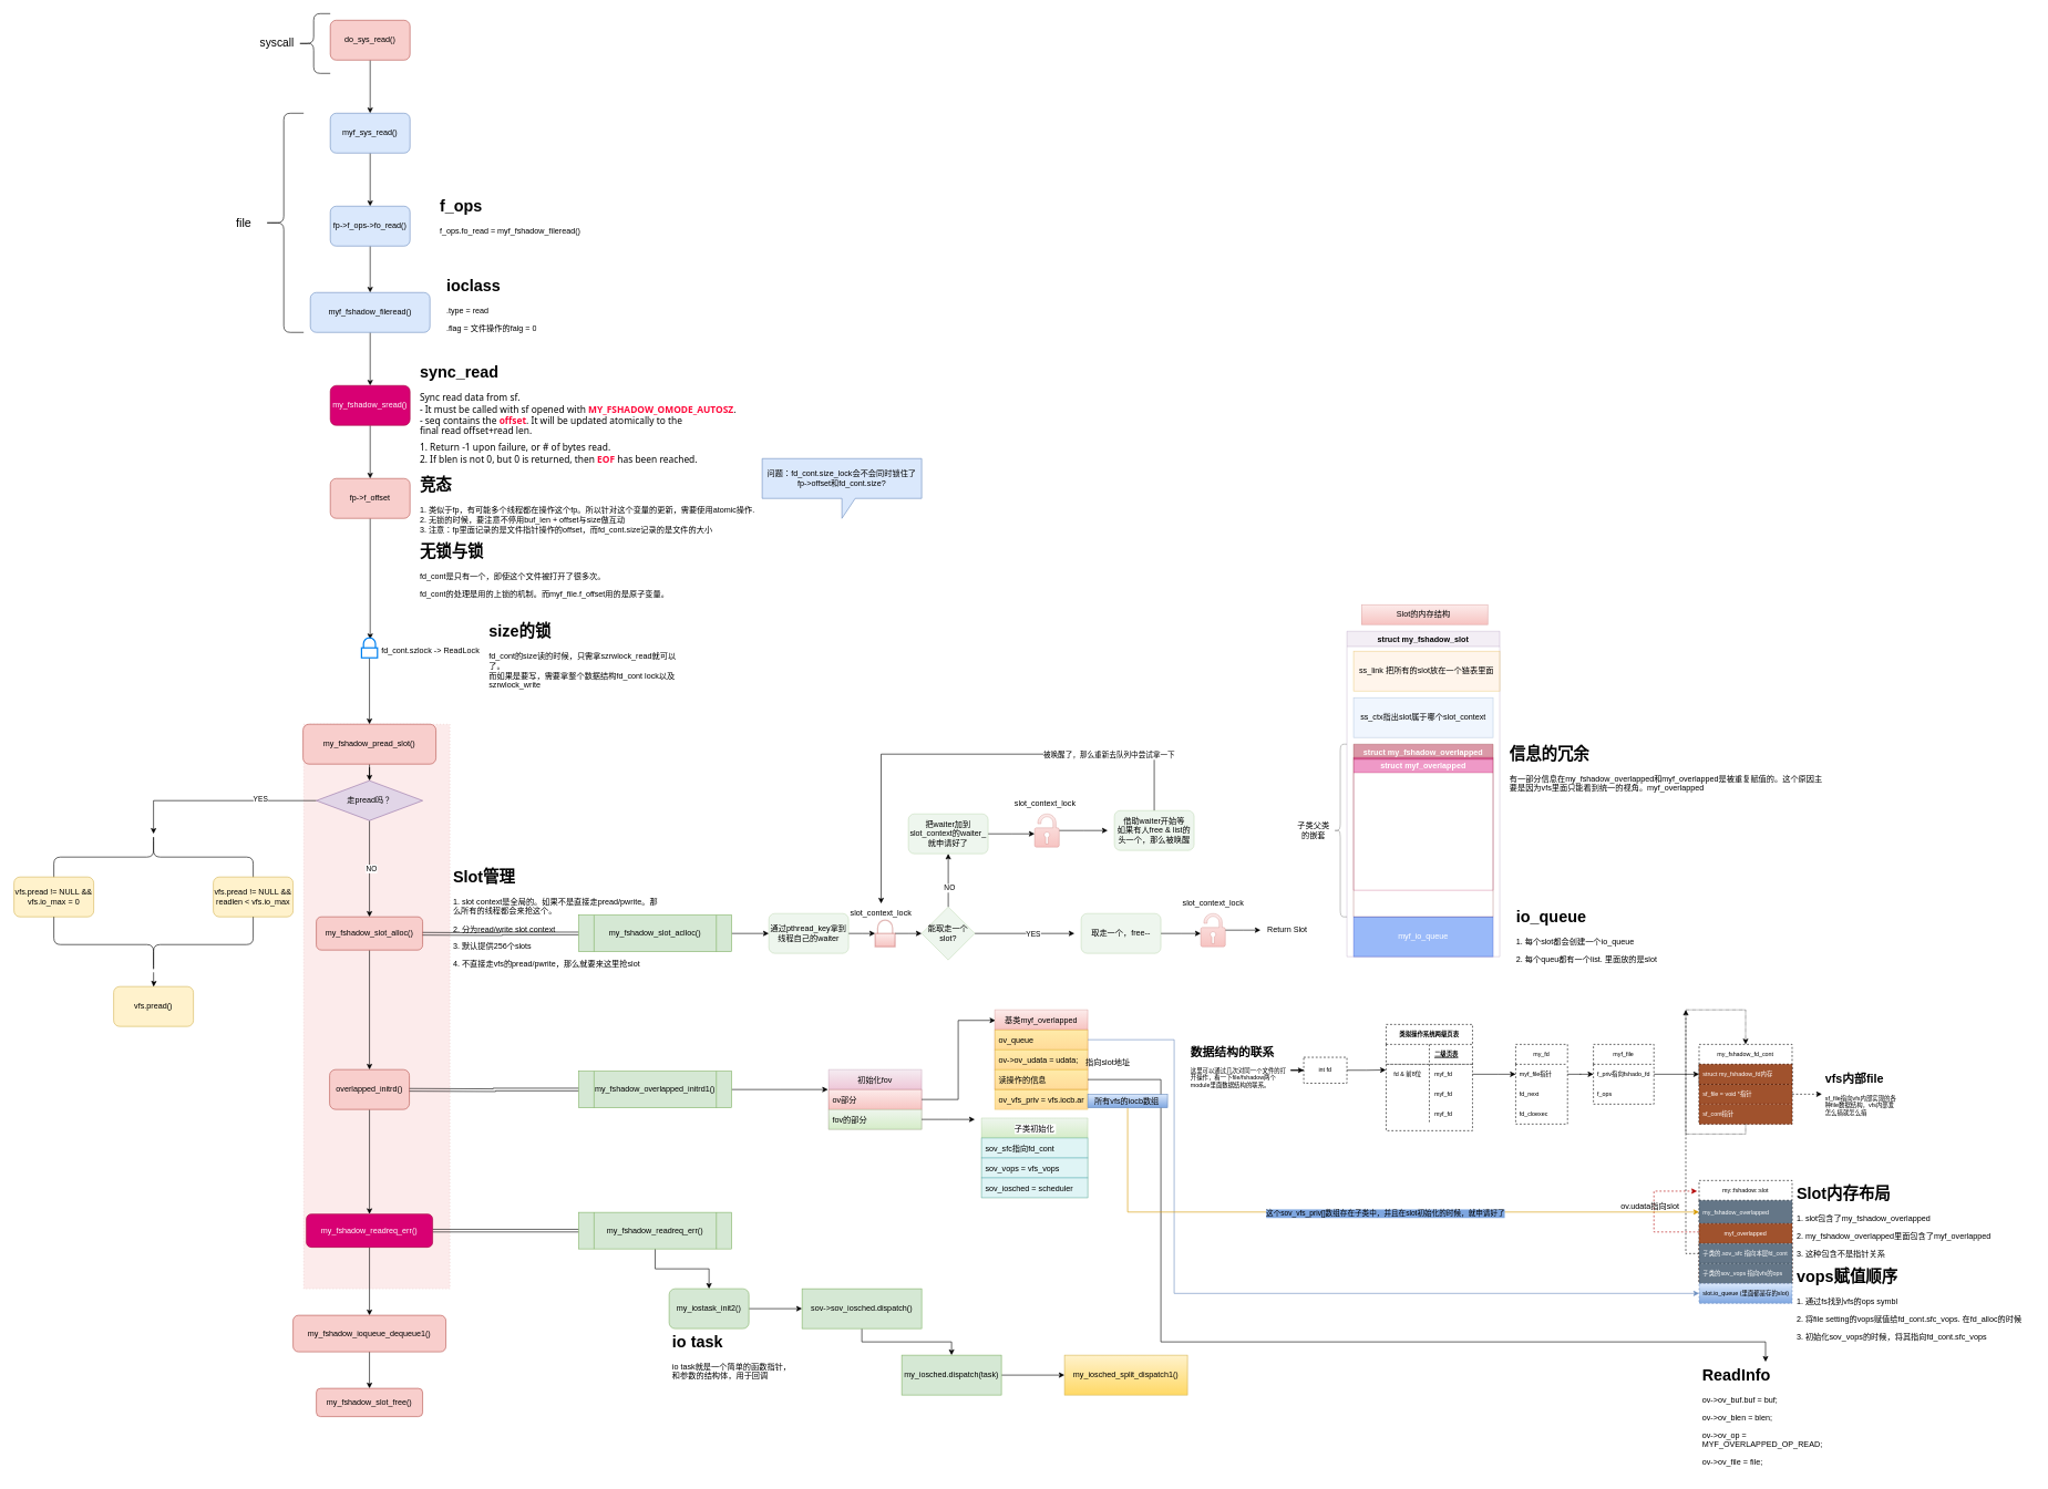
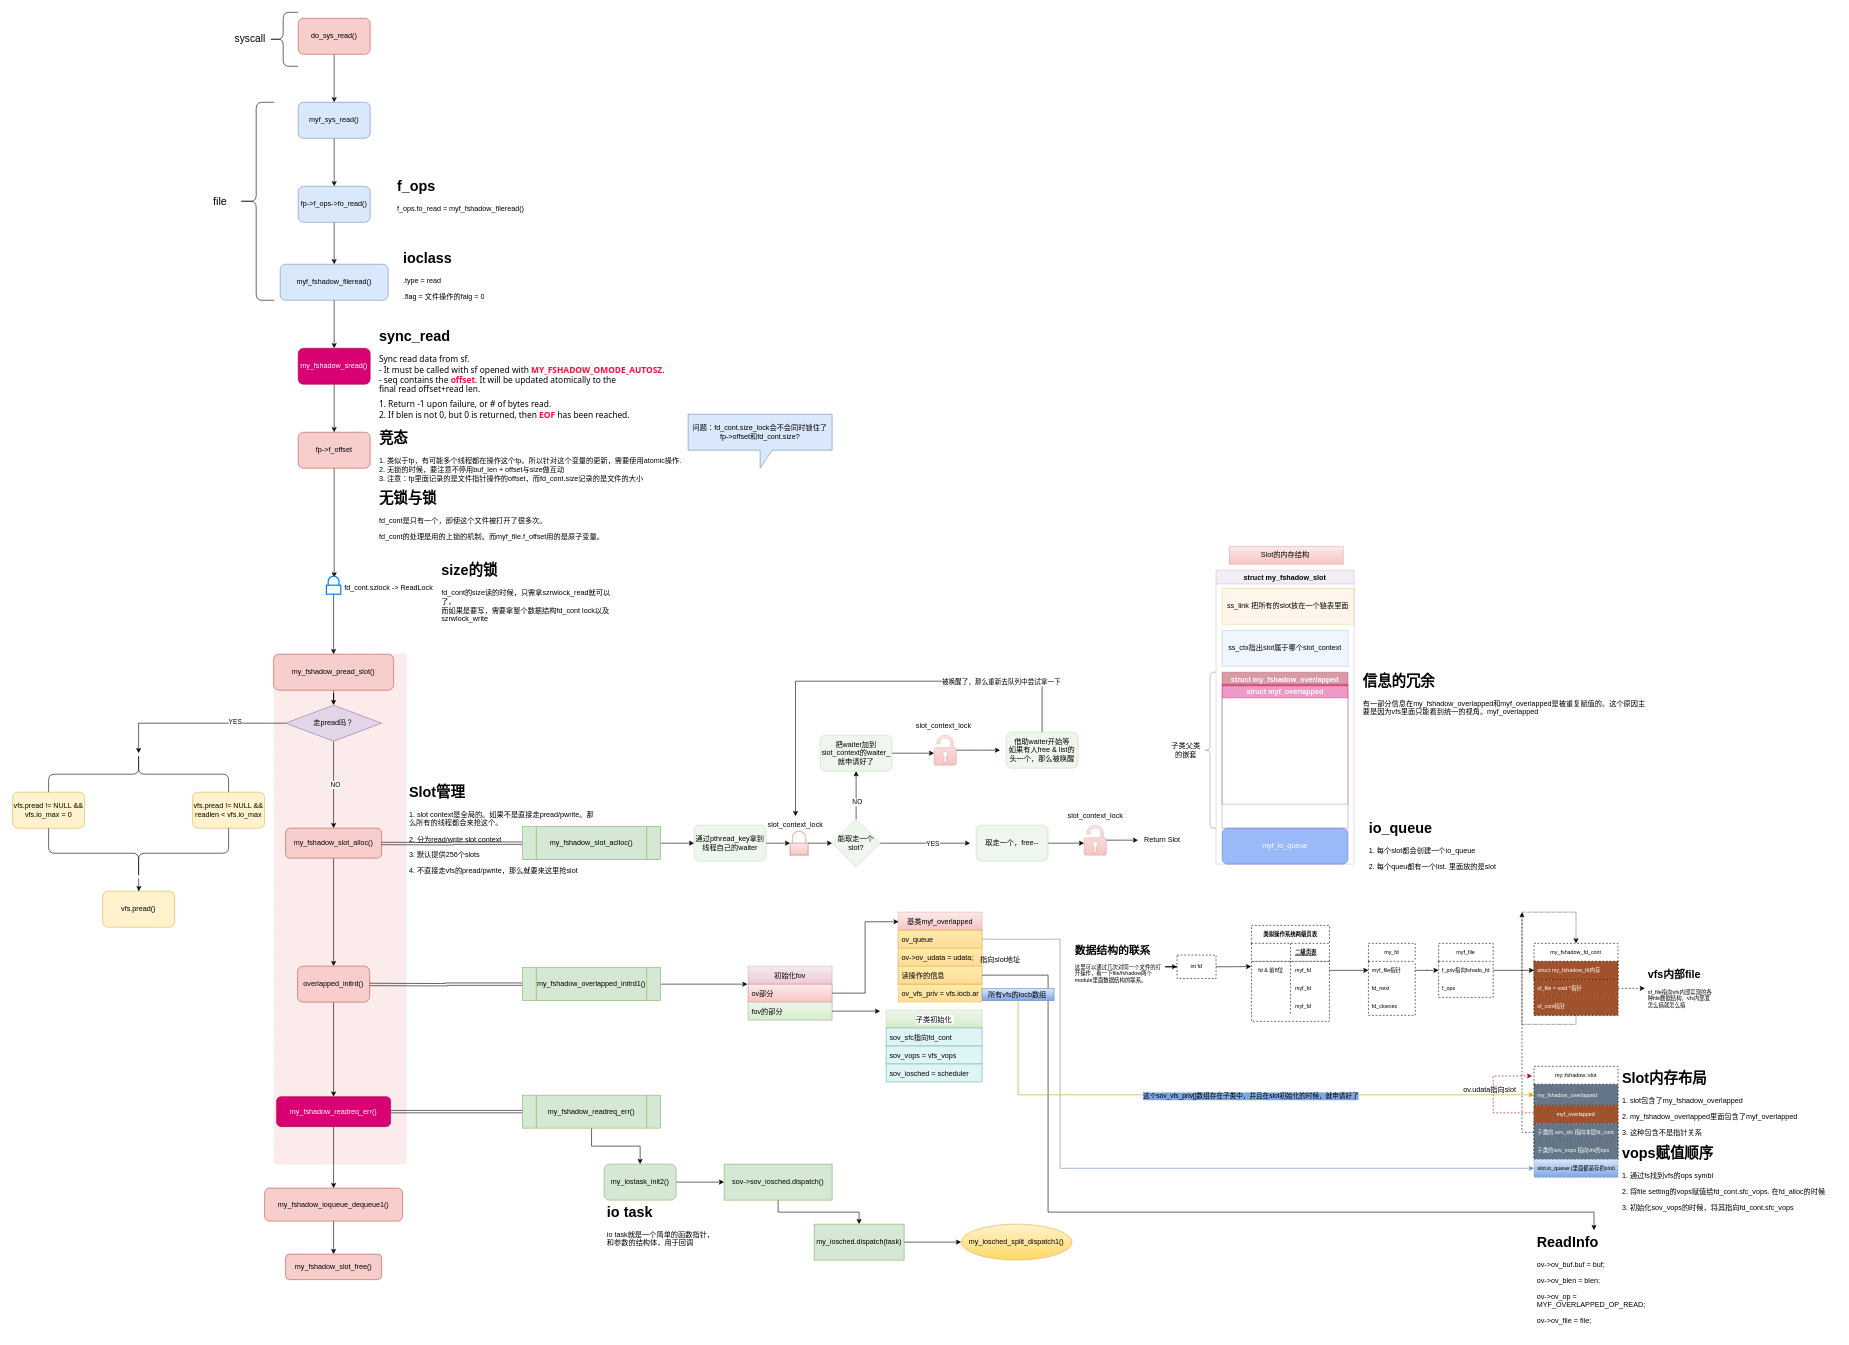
- <mxCell id="90" value="myf_io_queue" style="rounded=0;whiteSpace=wrap;html=1;fontColor=#ffffff;opacity=40;fillColor=#0050ef;strokeColor=#001DBC;" vertex="1" parent="85"><mxGeometry x="10" y="430" width="210" height="60" as="geometry" /></mxCell>
+ <mxCell id="90" value="myf_io_queue" style="whiteSpace=wrap;html=1;fontColor=#ffffff;opacity=40;fillColor=#0050ef;strokeColor=#001DBC;rounded=1;" vertex="1" parent="85"><mxGeometry x="10" y="430" width="210" height="60" as="geometry" /></mxCell>
- <mxCell id="169" value="my_iosched_split_dispatch1()" style="whiteSpace=wrap;html=1;strokeColor=#d6b656;fillColor=#fff2cc;gradientColor=#ffd966;" vertex="1" parent="1"><mxGeometry x="1601" y="2040" width="185" height="60" as="geometry" /></mxCell>
+ <mxCell id="169" value="my_iosched_split_dispatch1()" style="ellipse;whiteSpace=wrap;html=1;strokeColor=#d6b656;fillColor=#fff2cc;gradientColor=#ffd966;" vertex="1" parent="1"><mxGeometry x="1601" y="2040" width="185" height="60" as="geometry" /></mxCell>
